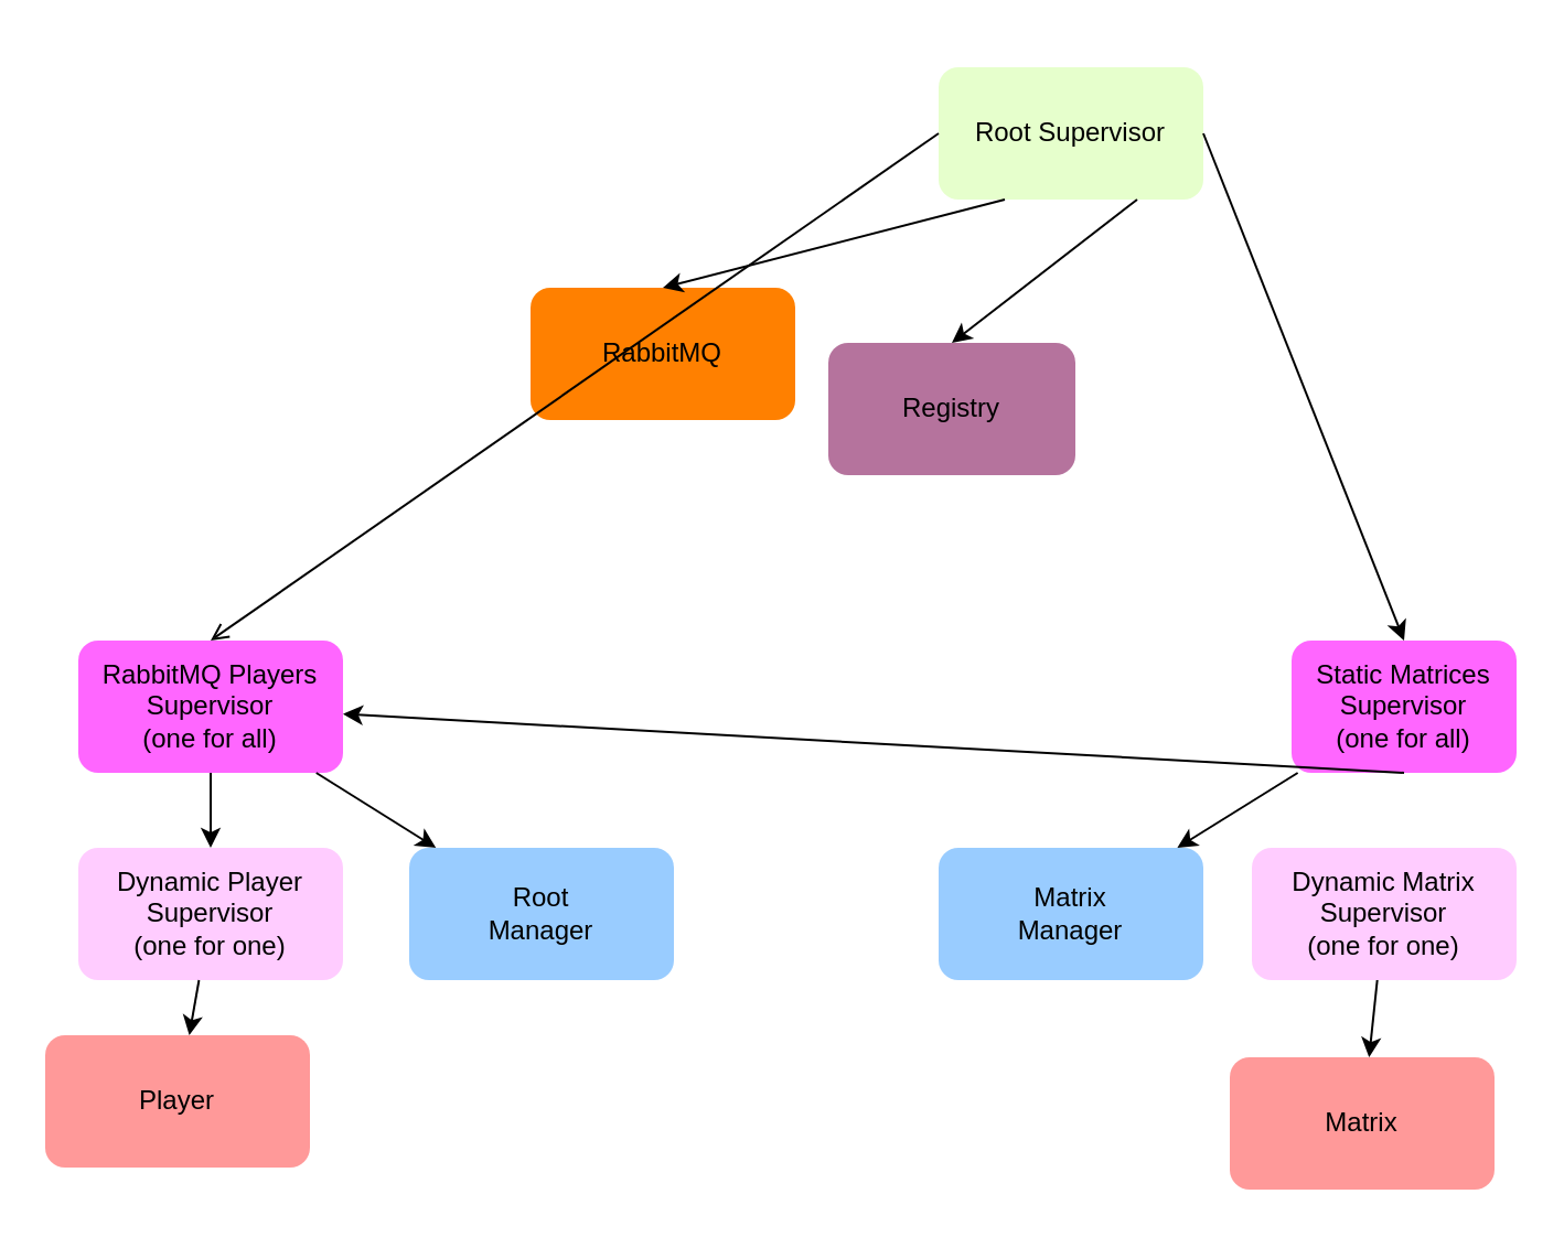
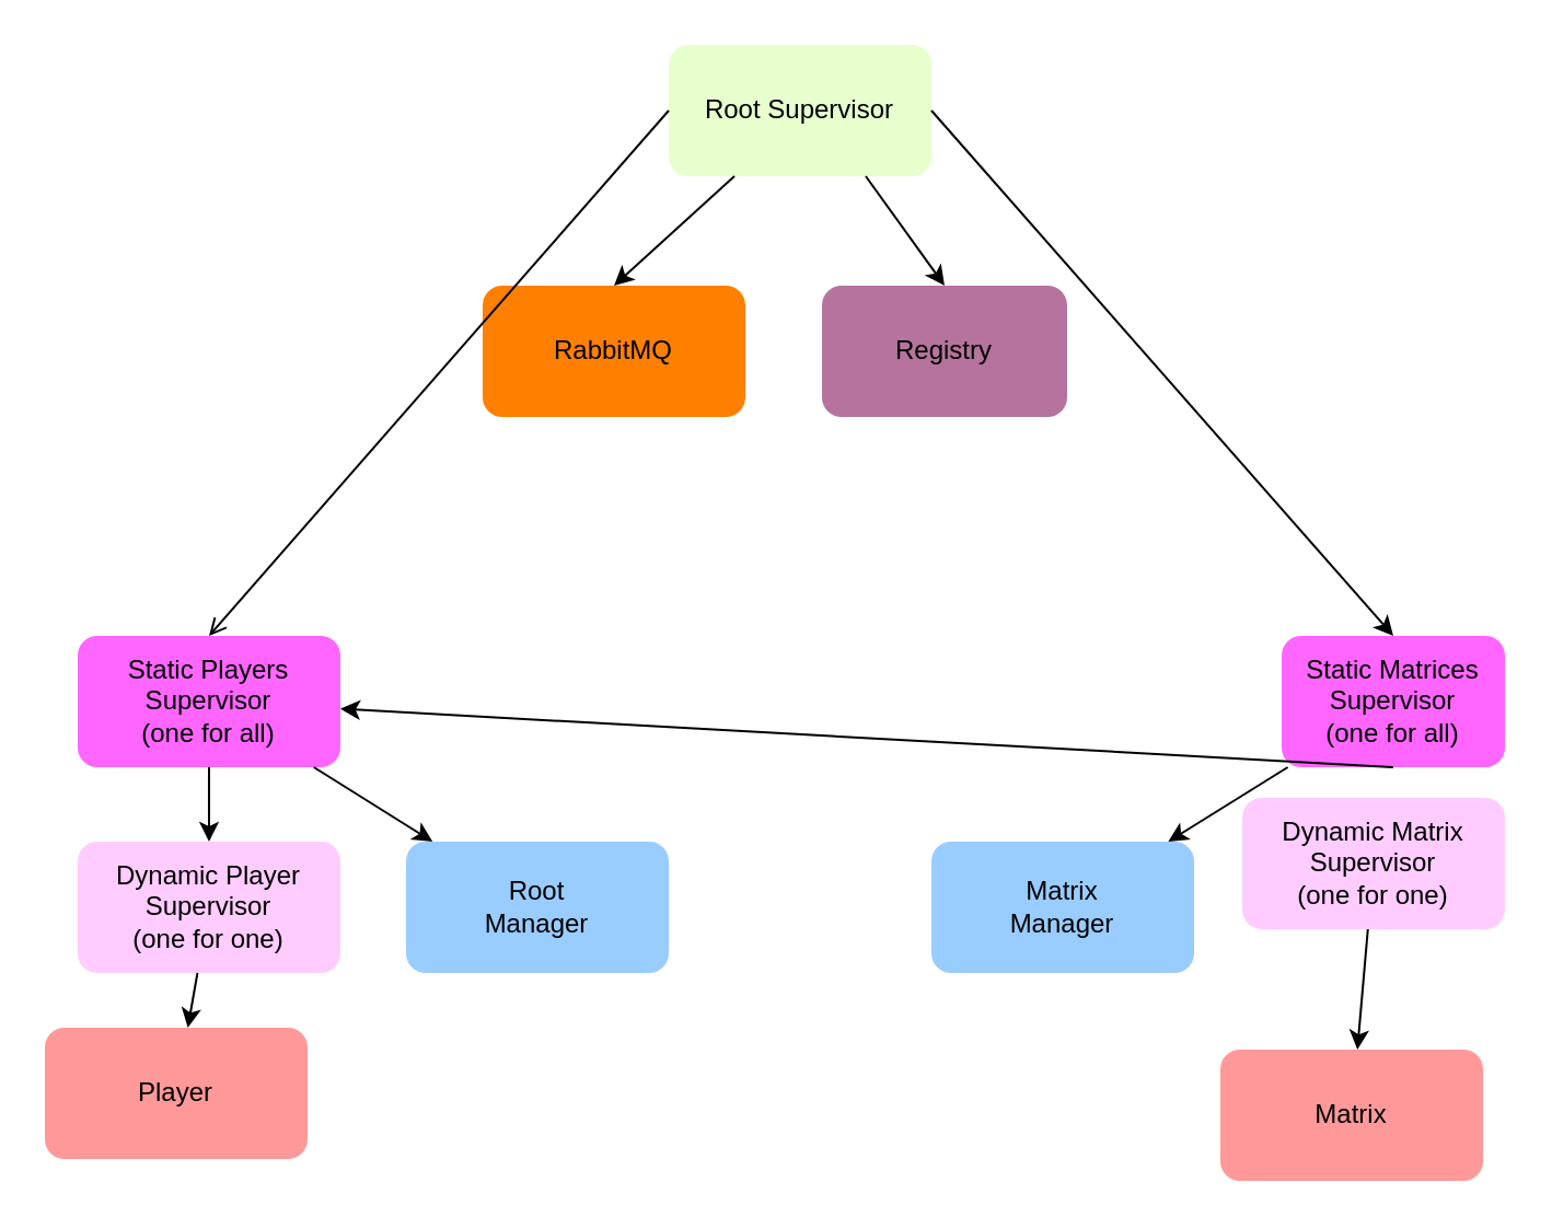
- <mxCell id="2" value="&lt;div&gt;Root Supervisor&lt;/div&gt;" style="rounded=1;whiteSpace=wrap;html=1;fillColor=#E6FFCC;strokeColor=none;gradientColor=none;" vertex="1" parent="1"><mxGeometry x="425" y="30" width="120" height="60" as="geometry" /></mxCell>
+ <mxCell id="2" value="&lt;div&gt;Root Supervisor&lt;/div&gt;" style="rounded=1;whiteSpace=wrap;html=1;fillColor=#E6FFCC;strokeColor=none;gradientColor=none;" vertex="1" parent="1"><mxGeometry x="305" y="20" width="120" height="60" as="geometry" /></mxCell>
- <mxCell id="12" value="RabbitMQ" style="rounded=1;whiteSpace=wrap;html=1;fillColor=#FF8000;strokeColor=none;gradientColor=none;" vertex="1" parent="1"><mxGeometry x="240" y="130" width="120" height="60" as="geometry" /></mxCell>
+ <mxCell id="12" value="RabbitMQ" style="rounded=1;whiteSpace=wrap;html=1;fillColor=#FF8000;strokeColor=none;gradientColor=none;" vertex="1" parent="1"><mxGeometry x="220" y="130" width="120" height="60" as="geometry" /></mxCell>
- <mxCell id="3" value="Registry" style="rounded=1;whiteSpace=wrap;html=1;fillColor=#B5739D;strokeColor=none;gradientColor=none;" vertex="1" parent="1"><mxGeometry x="375" y="155" width="112" height="60" as="geometry" /></mxCell>
+ <mxCell id="3" value="Registry" style="rounded=1;whiteSpace=wrap;html=1;fillColor=#B5739D;strokeColor=none;gradientColor=none;" vertex="1" parent="1"><mxGeometry x="375" y="130" width="112" height="60" as="geometry" /></mxCell>
- <mxCell id="6" value="RabbitMQ Players&lt;br&gt;&lt;div&gt;S&lt;span style=&quot;background-color: initial;&quot;&gt;upervisor&lt;/span&gt;&lt;/div&gt;&lt;div&gt;(one for all)&lt;br&gt;&lt;/div&gt;" style="rounded=1;whiteSpace=wrap;html=1;fillColor=#FF66FF;strokeColor=none;gradientColor=none;" vertex="1" parent="1"><mxGeometry x="35" y="290" width="120" height="60" as="geometry" /></mxCell>
+ <mxCell id="6" value="Static Players&lt;br&gt;&lt;div&gt;S&lt;span style=&quot;background-color: initial;&quot;&gt;upervisor&lt;/span&gt;&lt;/div&gt;&lt;div&gt;(one for all)&lt;br&gt;&lt;/div&gt;" style="rounded=1;whiteSpace=wrap;html=1;fillColor=#FF66FF;strokeColor=none;gradientColor=none;" vertex="1" parent="1"><mxGeometry x="35" y="290" width="120" height="60" as="geometry" /></mxCell>
- <mxCell id="9" value="Dynamic Matrix&lt;br&gt;&lt;div&gt;Supervisor&lt;/div&gt;(one for one)" style="rounded=1;whiteSpace=wrap;html=1;fillColor=#FFCCFF;strokeColor=none;gradientColor=none;" vertex="1" parent="1"><mxGeometry x="567" y="384" width="120" height="60" as="geometry" /></mxCell>
+ <mxCell id="9" value="Dynamic Matrix&lt;br&gt;&lt;div&gt;Supervisor&lt;/div&gt;(one for one)" style="rounded=1;whiteSpace=wrap;html=1;fillColor=#FFCCFF;strokeColor=none;gradientColor=none;" vertex="1" parent="1"><mxGeometry x="567" y="364" width="120" height="60" as="geometry" /></mxCell>
